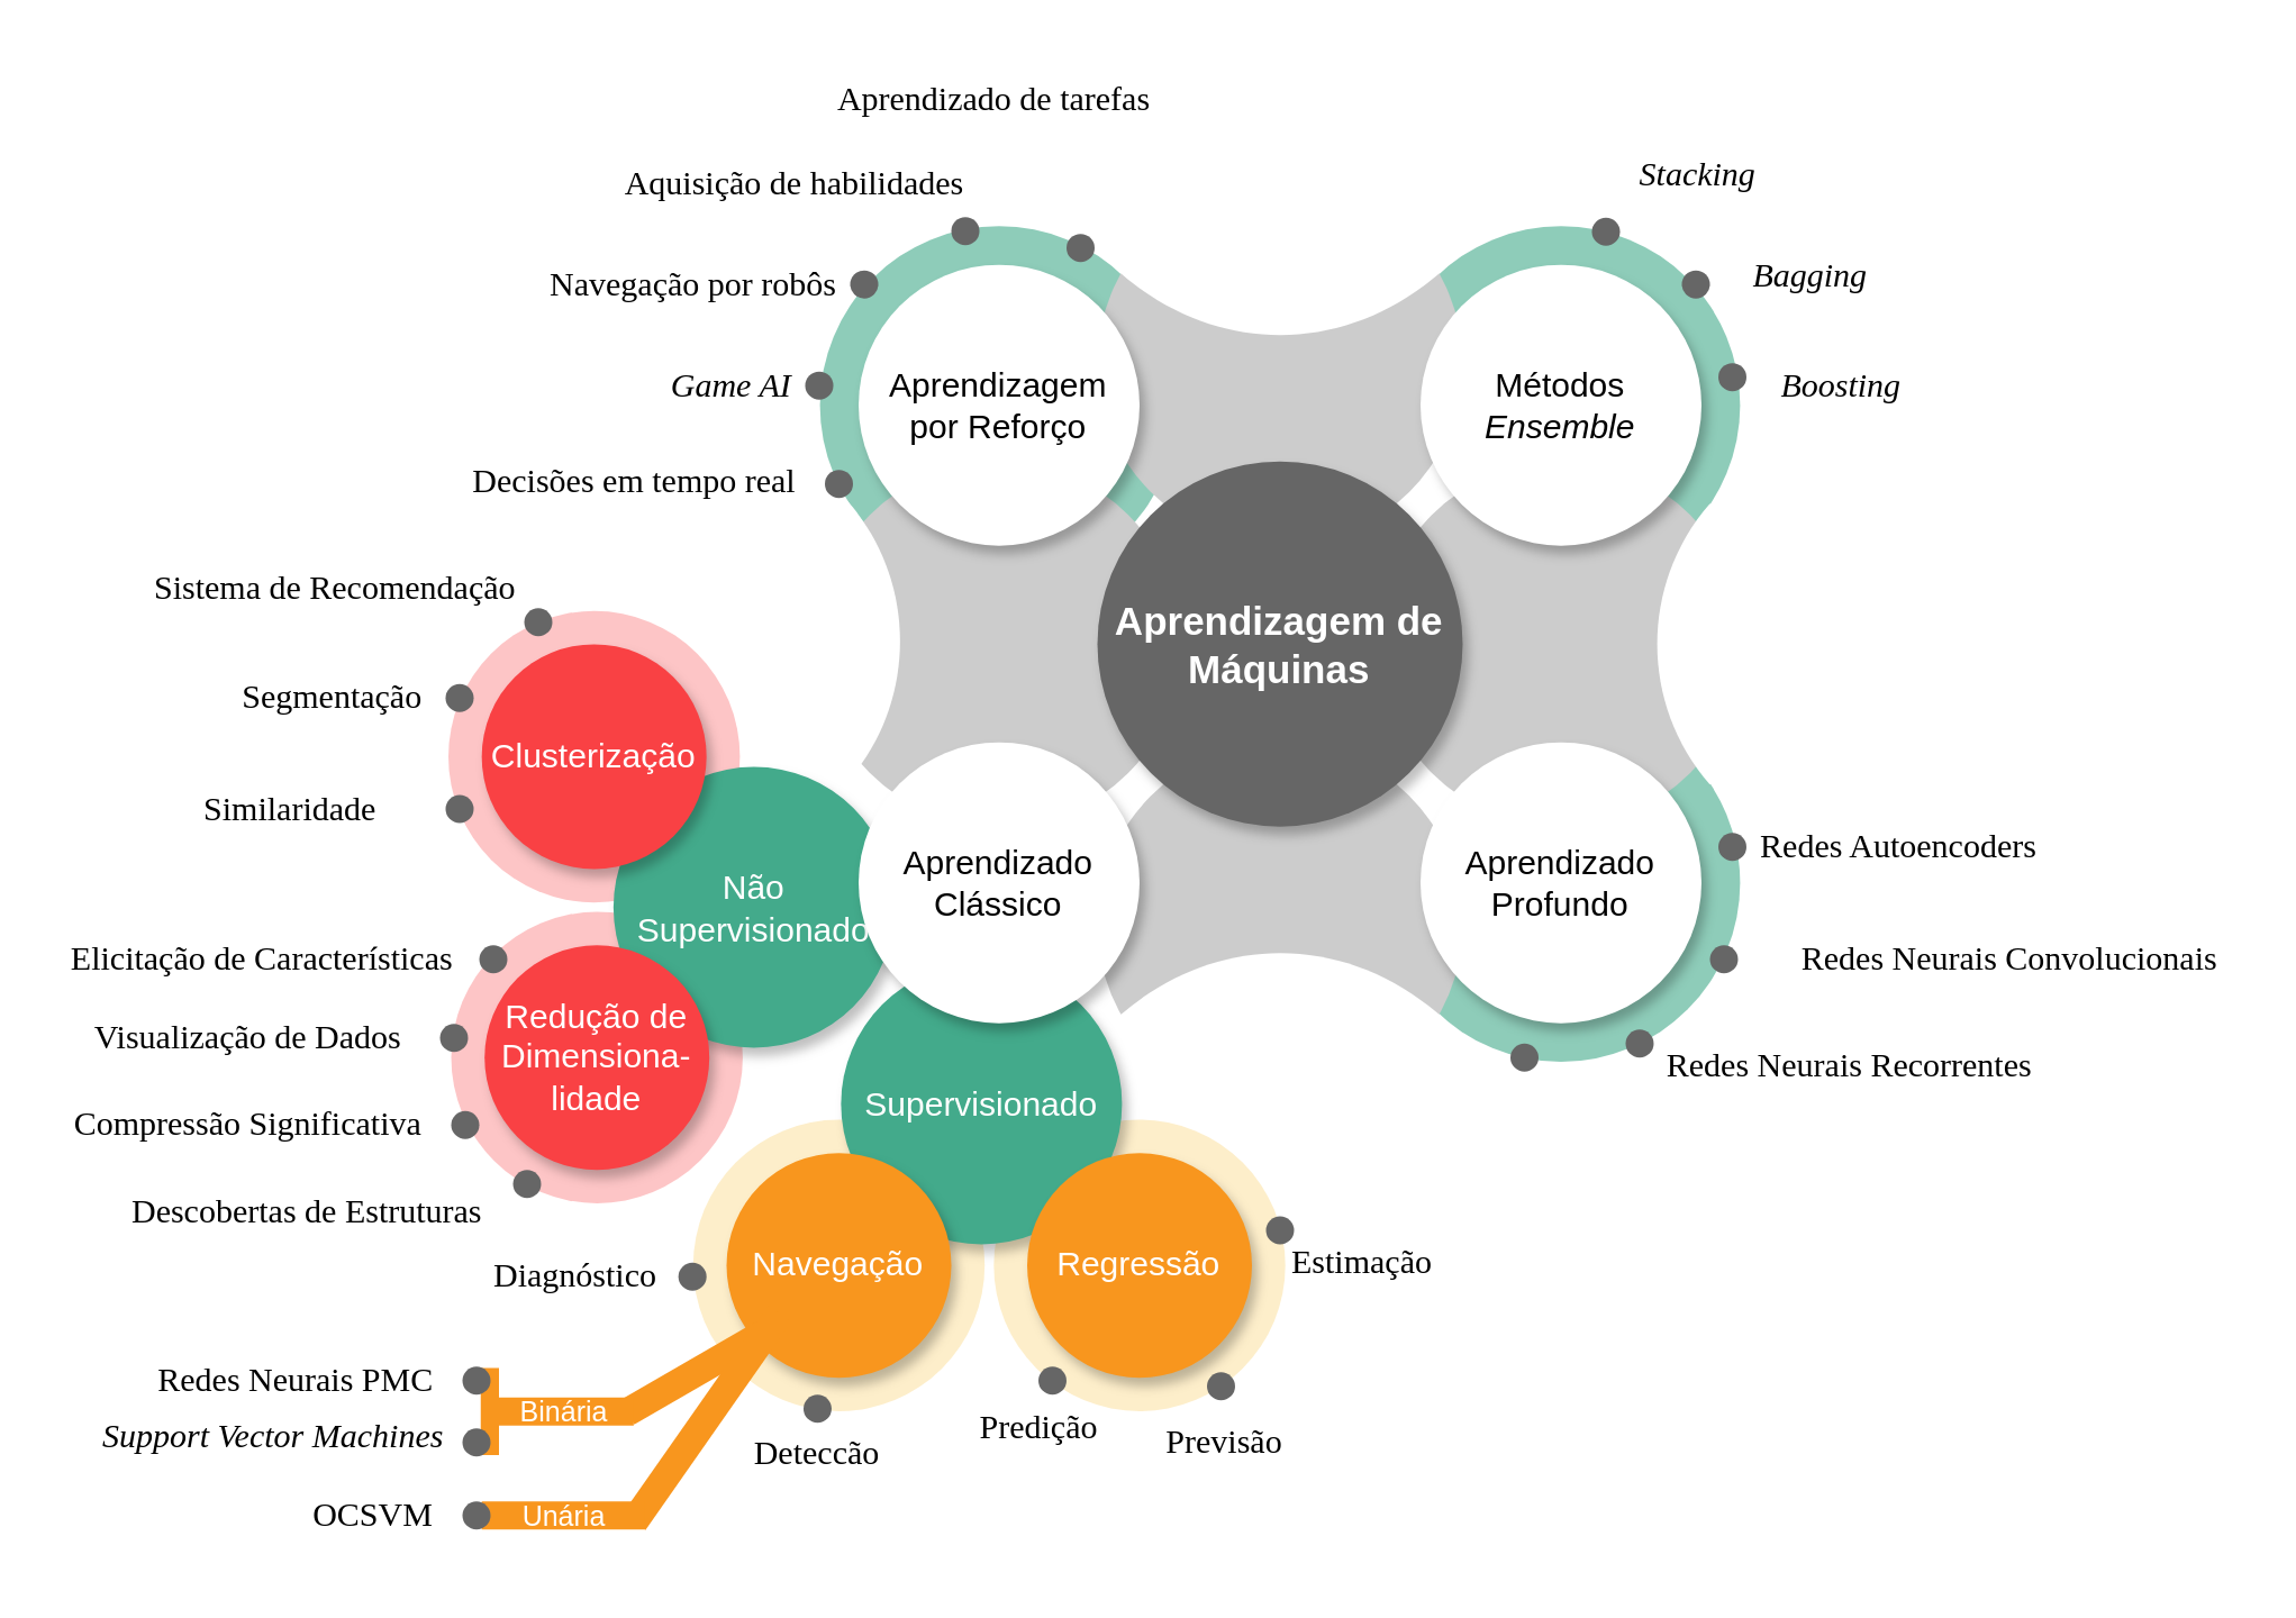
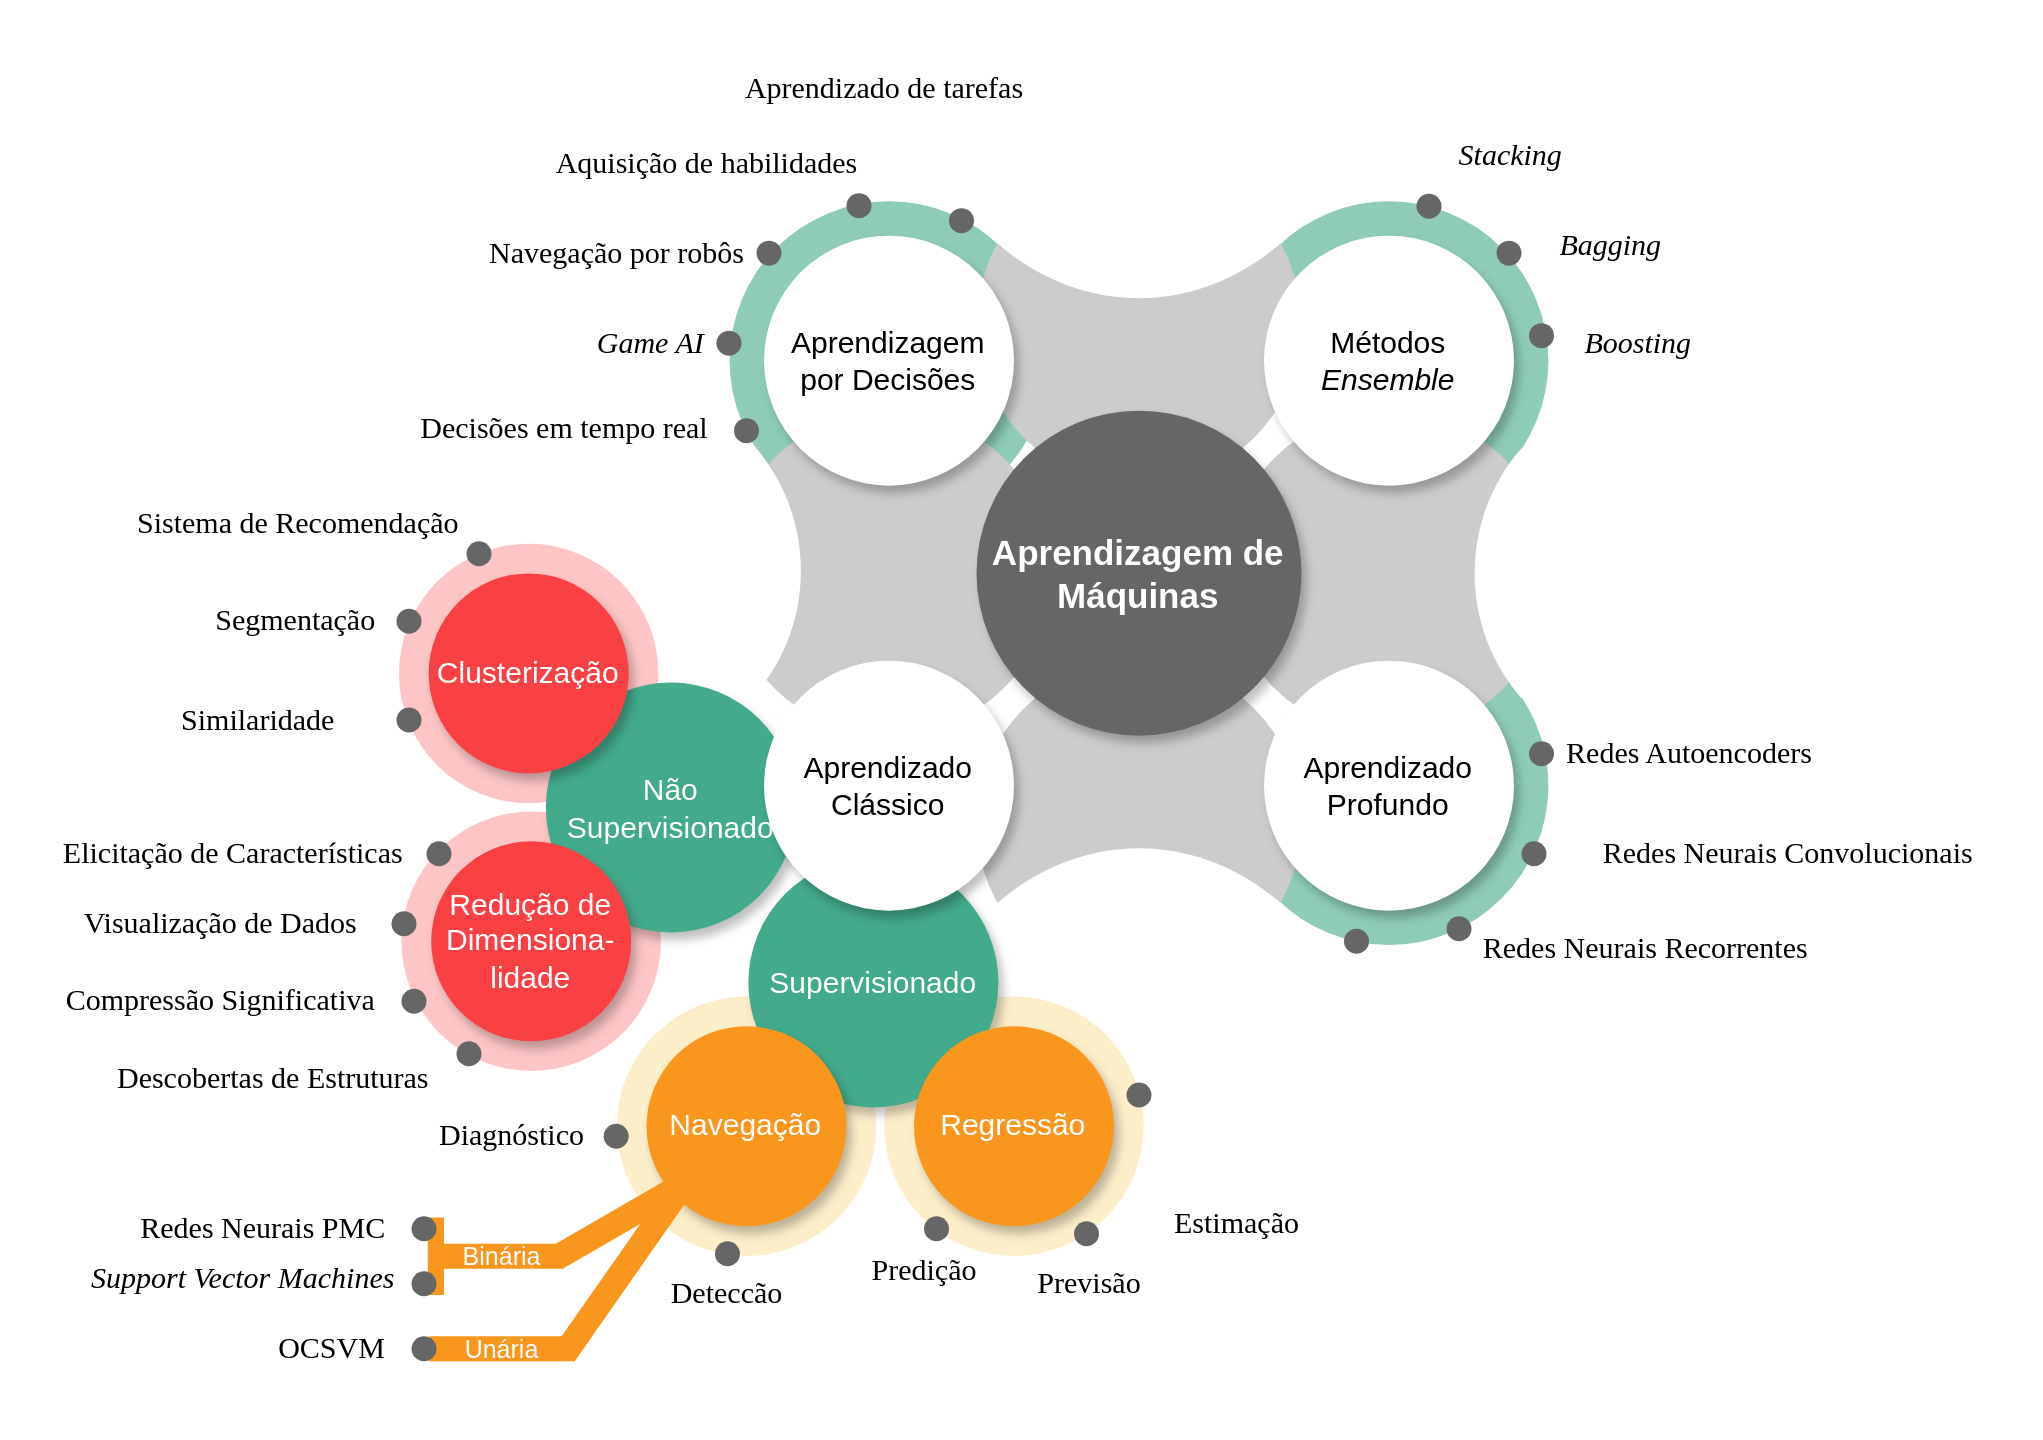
- <mxCell id="21" value="Aprendizagem por Reforço" style="ellipse;whiteSpace=wrap;html=1;aspect=fixed;strokeColor=none;shadow=1;" parent="1" vertex="1"><mxGeometry x="305" y="93.75" width="100" height="100" as="geometry" /></mxCell>
+ <mxCell id="21" value="Aprendizagem por Decisões" style="ellipse;whiteSpace=wrap;html=1;aspect=fixed;strokeColor=none;shadow=1;" parent="1" vertex="1"><mxGeometry x="305" y="93.75" width="100" height="100" as="geometry" /></mxCell>
- <mxCell id="66" value="&lt;font face=&quot;Garamond&quot;&gt;Estimação&lt;/font&gt;" style="text;html=1;strokeColor=none;fillColor=none;align=center;verticalAlign=middle;whiteSpace=wrap;rounded=0;" parent="1" vertex="1"><mxGeometry x="460" y="433.75" width="49.13" height="30" as="geometry" /></mxCell>
+ <mxCell id="66" value="&lt;font face=&quot;Garamond&quot;&gt;Estimação&lt;/font&gt;" style="text;html=1;strokeColor=none;fillColor=none;align=center;verticalAlign=middle;whiteSpace=wrap;rounded=0;" parent="1" vertex="1"><mxGeometry x="470" y="473.75" width="49.13" height="30" as="geometry" /></mxCell>
